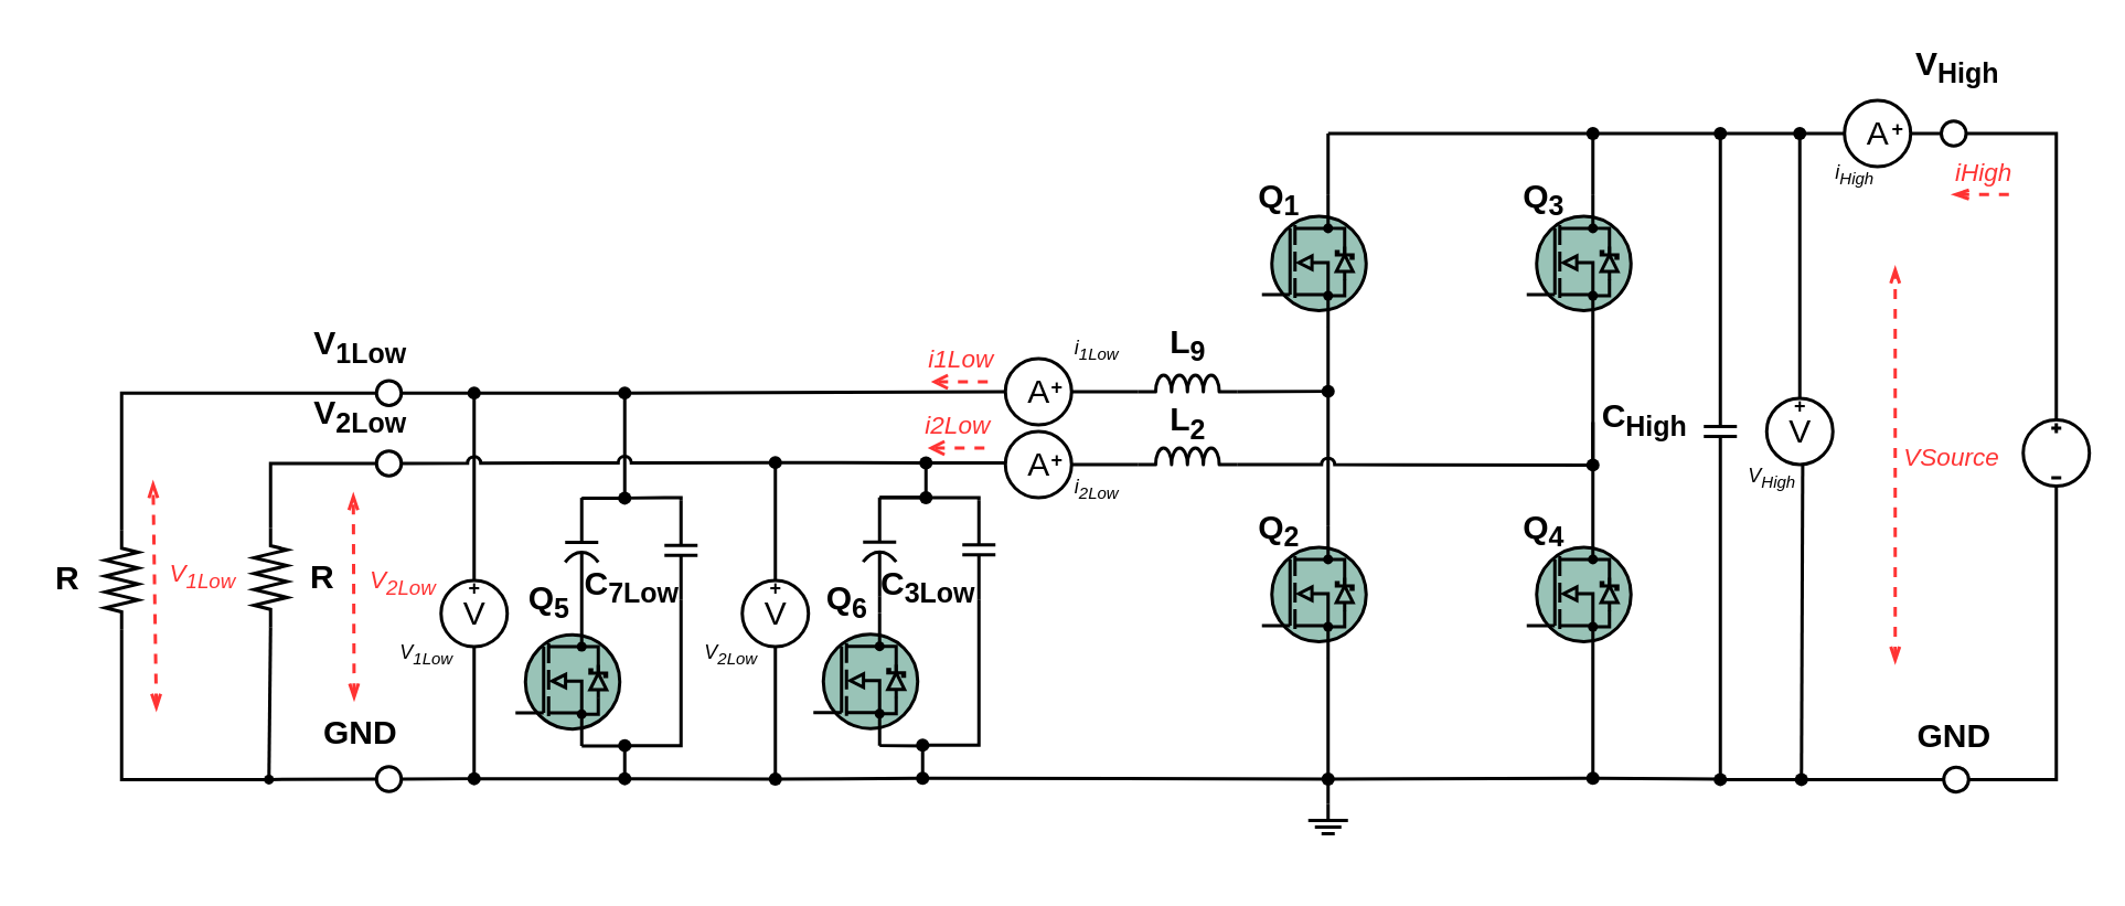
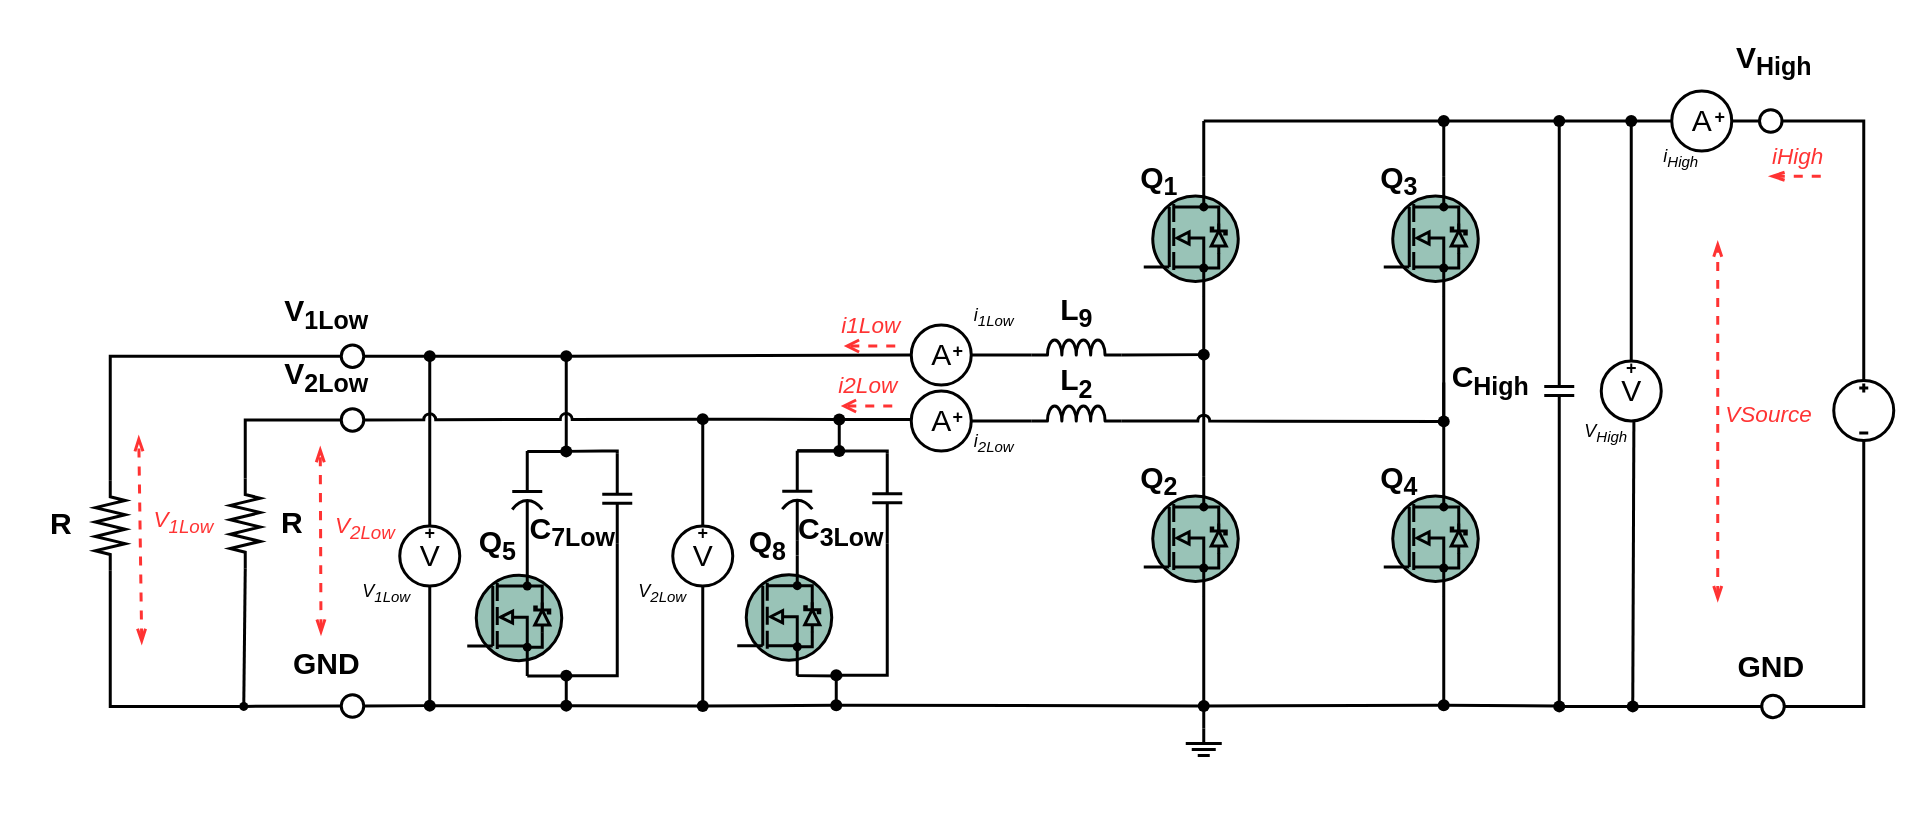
- <mxCell id="73" value="Q&lt;sub&gt;6&lt;/sub&gt;" style="text;html=1;align=center;verticalAlign=middle;resizable=0;points=[];autosize=1;strokeColor=none;fillColor=none;fontSize=20;fontStyle=1;rounded=0;strokeWidth=2;" vertex="1" parent="2"><mxGeometry x="466" y="322.5" width="50" height="40" as="geometry" /></mxCell>
+ <mxCell id="73" value="Q&lt;sub&gt;8&lt;/sub&gt;" style="text;html=1;align=center;verticalAlign=middle;resizable=0;points=[];autosize=1;strokeColor=none;fillColor=none;fontSize=20;fontStyle=1;rounded=0;strokeWidth=2;" vertex="1" parent="2"><mxGeometry x="466" y="322.5" width="50" height="40" as="geometry" /></mxCell>
